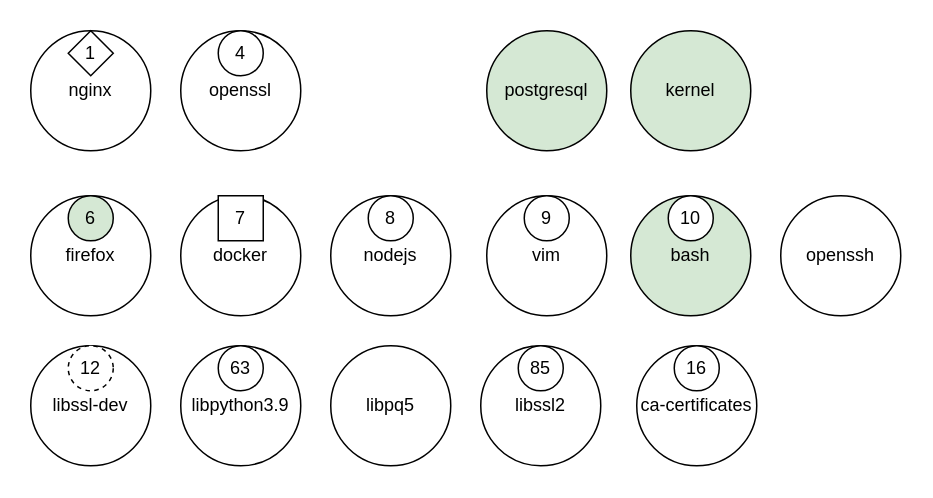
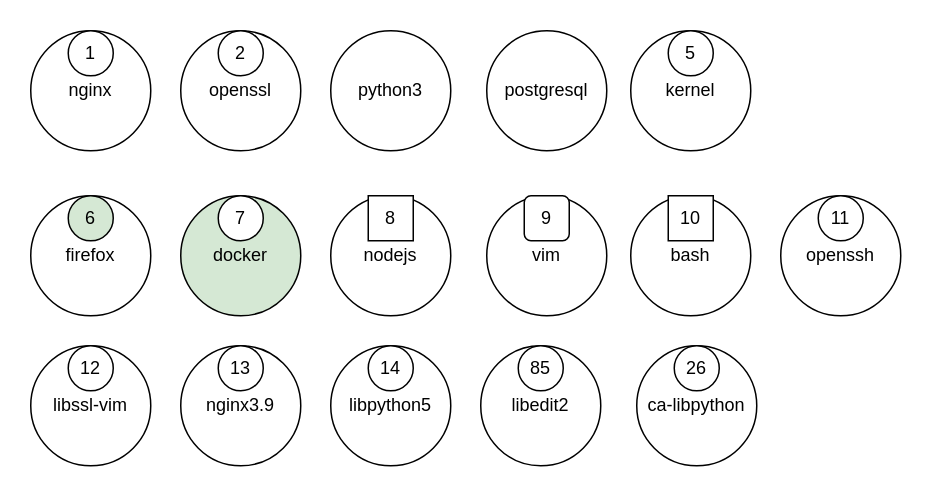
- <mxCell id="4" value="1" style="rhombus;whiteSpace=wrap;html=1;aspect=fixed;" vertex="1" parent="2"><mxGeometry x="25" width="30" height="30" as="geometry" /></mxCell>
+ <mxCell id="4" value="1" style="ellipse;whiteSpace=wrap;html=1;aspect=fixed;" vertex="1" parent="2"><mxGeometry x="25" width="30" height="30" as="geometry" /></mxCell>
- <mxCell id="7" value="4" style="ellipse;whiteSpace=wrap;html=1;aspect=fixed;" vertex="1" parent="5"><mxGeometry x="25" width="30" height="30" as="geometry" /></mxCell>
+ <mxCell id="7" value="2" style="ellipse;whiteSpace=wrap;html=1;aspect=fixed;" vertex="1" parent="5"><mxGeometry x="25" width="30" height="30" as="geometry" /></mxCell>
+ <mxCell id="14" value="5" style="ellipse;whiteSpace=wrap;html=1;aspect=fixed;" vertex="1" parent="12"><mxGeometry x="25" width="30" height="30" as="geometry" /></mxCell>
+ <mxCell id="9" value="python3" style="ellipse;whiteSpace=wrap;html=1;aspect=fixed;" vertex="1" parent="8"><mxGeometry width="80" height="80" as="geometry" /></mxCell>
- <mxCell id="11" value="postgresql" style="ellipse;whiteSpace=wrap;html=1;aspect=fixed;fillColor=#d5e8d4;" vertex="1" parent="10"><mxGeometry width="80" height="80" as="geometry" /></mxCell>
+ <mxCell id="11" value="postgresql" style="ellipse;whiteSpace=wrap;html=1;aspect=fixed;" vertex="1" parent="10"><mxGeometry width="80" height="80" as="geometry" /></mxCell>
- <mxCell id="13" value="kernel" style="ellipse;whiteSpace=wrap;html=1;aspect=fixed;fillColor=#d5e8d4;" vertex="1" parent="12"><mxGeometry width="80" height="80" as="geometry" /></mxCell>
+ <mxCell id="13" value="kernel" style="ellipse;whiteSpace=wrap;html=1;aspect=fixed;" vertex="1" parent="12"><mxGeometry width="80" height="80" as="geometry" /></mxCell>
- <mxCell id="20" value="7" style="whiteSpace=wrap;html=1;aspect=fixed;rounded=0;" vertex="1" parent="18"><mxGeometry x="25" width="30" height="30" as="geometry" /></mxCell>
+ <mxCell id="20" value="7" style="ellipse;whiteSpace=wrap;html=1;aspect=fixed;" vertex="1" parent="18"><mxGeometry x="25" width="30" height="30" as="geometry" /></mxCell>
- <mxCell id="23" value="8" style="ellipse;whiteSpace=wrap;html=1;aspect=fixed;" vertex="1" parent="21"><mxGeometry x="25" width="30" height="30" as="geometry" /></mxCell>
+ <mxCell id="23" value="8" style="whiteSpace=wrap;html=1;aspect=fixed;rounded=0;" vertex="1" parent="21"><mxGeometry x="25" width="30" height="30" as="geometry" /></mxCell>
- <mxCell id="26" value="9" style="ellipse;whiteSpace=wrap;html=1;aspect=fixed;" vertex="1" parent="24"><mxGeometry x="25" width="30" height="30" as="geometry" /></mxCell>
+ <mxCell id="26" value="9" style="whiteSpace=wrap;html=1;aspect=fixed;rounded=1;" vertex="1" parent="24"><mxGeometry x="25" width="30" height="30" as="geometry" /></mxCell>
- <mxCell id="29" value="&lt;div&gt;10&lt;/div&gt;" style="ellipse;whiteSpace=wrap;html=1;aspect=fixed;" vertex="1" parent="27"><mxGeometry x="25" width="30" height="30" as="geometry" /></mxCell>
+ <mxCell id="29" value="&lt;div&gt;10&lt;/div&gt;" style="whiteSpace=wrap;html=1;aspect=fixed;rounded=0;" vertex="1" parent="27"><mxGeometry x="25" width="30" height="30" as="geometry" /></mxCell>
+ <mxCell id="32" value="11" style="ellipse;whiteSpace=wrap;html=1;aspect=fixed;" vertex="1" parent="30"><mxGeometry x="25" width="30" height="30" as="geometry" /></mxCell>
- <mxCell id="19" value="docker" style="ellipse;whiteSpace=wrap;html=1;aspect=fixed;" vertex="1" parent="18"><mxGeometry width="80" height="80" as="geometry" /></mxCell>
+ <mxCell id="19" value="docker" style="ellipse;whiteSpace=wrap;html=1;aspect=fixed;fillColor=#d5e8d4;" vertex="1" parent="18"><mxGeometry width="80" height="80" as="geometry" /></mxCell>
- <mxCell id="28" value="bash" style="ellipse;whiteSpace=wrap;html=1;aspect=fixed;fillColor=#d5e8d4;" vertex="1" parent="27"><mxGeometry width="80" height="80" as="geometry" /></mxCell>
+ <mxCell id="28" value="bash" style="ellipse;whiteSpace=wrap;html=1;aspect=fixed;" vertex="1" parent="27"><mxGeometry width="80" height="80" as="geometry" /></mxCell>
- <mxCell id="35" value="12" style="ellipse;whiteSpace=wrap;html=1;aspect=fixed;dashed=1;" vertex="1" parent="33"><mxGeometry x="25" width="30" height="30" as="geometry" /></mxCell>
+ <mxCell id="35" value="12" style="ellipse;whiteSpace=wrap;html=1;aspect=fixed;" vertex="1" parent="33"><mxGeometry x="25" width="30" height="30" as="geometry" /></mxCell>
- <mxCell id="38" value="63" style="ellipse;whiteSpace=wrap;html=1;aspect=fixed;" vertex="1" parent="36"><mxGeometry x="25" width="30" height="30" as="geometry" /></mxCell>
+ <mxCell id="38" value="13" style="ellipse;whiteSpace=wrap;html=1;aspect=fixed;" vertex="1" parent="36"><mxGeometry x="25" width="30" height="30" as="geometry" /></mxCell>
+ <mxCell id="41" value="14" style="ellipse;whiteSpace=wrap;html=1;aspect=fixed;" vertex="1" parent="39"><mxGeometry x="25" width="30" height="30" as="geometry" /></mxCell>
- <mxCell id="47" value="16" style="ellipse;whiteSpace=wrap;html=1;aspect=fixed;" vertex="1" parent="45"><mxGeometry x="25" width="30" height="30" as="geometry" /></mxCell>
+ <mxCell id="47" value="26" style="ellipse;whiteSpace=wrap;html=1;aspect=fixed;" vertex="1" parent="45"><mxGeometry x="25" width="30" height="30" as="geometry" /></mxCell>
- <mxCell id="34" value="libssl-dev" style="ellipse;whiteSpace=wrap;html=1;aspect=fixed;" vertex="1" parent="33"><mxGeometry width="80" height="80" as="geometry" /></mxCell>
+ <mxCell id="34" value="libssl-vim" style="ellipse;whiteSpace=wrap;html=1;aspect=fixed;" vertex="1" parent="33"><mxGeometry width="80" height="80" as="geometry" /></mxCell>
- <mxCell id="37" value="libpython3.9" style="ellipse;whiteSpace=wrap;html=1;aspect=fixed;" vertex="1" parent="36"><mxGeometry width="80" height="80" as="geometry" /></mxCell>
+ <mxCell id="37" value="nginx3.9" style="ellipse;whiteSpace=wrap;html=1;aspect=fixed;" vertex="1" parent="36"><mxGeometry width="80" height="80" as="geometry" /></mxCell>
- <mxCell id="40" value="libpq5" style="ellipse;whiteSpace=wrap;html=1;aspect=fixed;" vertex="1" parent="39"><mxGeometry width="80" height="80" as="geometry" /></mxCell>
+ <mxCell id="40" value="libpython5" style="ellipse;whiteSpace=wrap;html=1;aspect=fixed;" vertex="1" parent="39"><mxGeometry width="80" height="80" as="geometry" /></mxCell>
- <mxCell id="43" value="libssl2" style="ellipse;whiteSpace=wrap;html=1;aspect=fixed;" vertex="1" parent="42"><mxGeometry width="80" height="80" as="geometry" /></mxCell>
+ <mxCell id="43" value="libedit2" style="ellipse;whiteSpace=wrap;html=1;aspect=fixed;" vertex="1" parent="42"><mxGeometry width="80" height="80" as="geometry" /></mxCell>
- <mxCell id="46" value="ca-certificates" style="ellipse;whiteSpace=wrap;html=1;aspect=fixed;" vertex="1" parent="45"><mxGeometry width="80" height="80" as="geometry" /></mxCell>
+ <mxCell id="46" value="ca-libpython" style="ellipse;whiteSpace=wrap;html=1;aspect=fixed;" vertex="1" parent="45"><mxGeometry width="80" height="80" as="geometry" /></mxCell>
